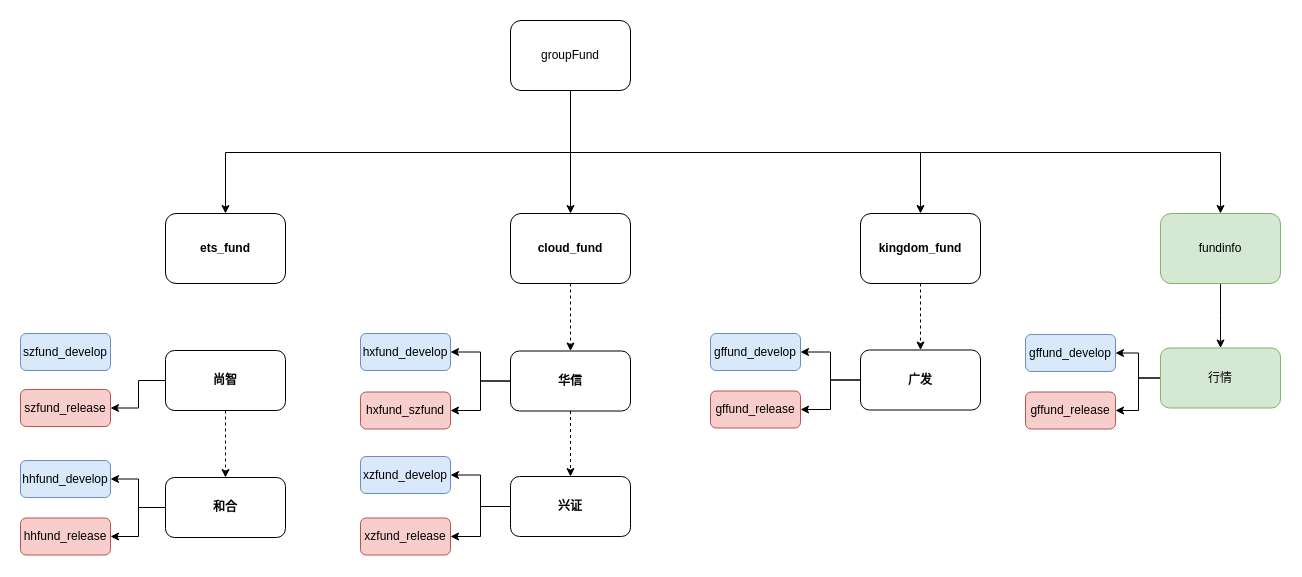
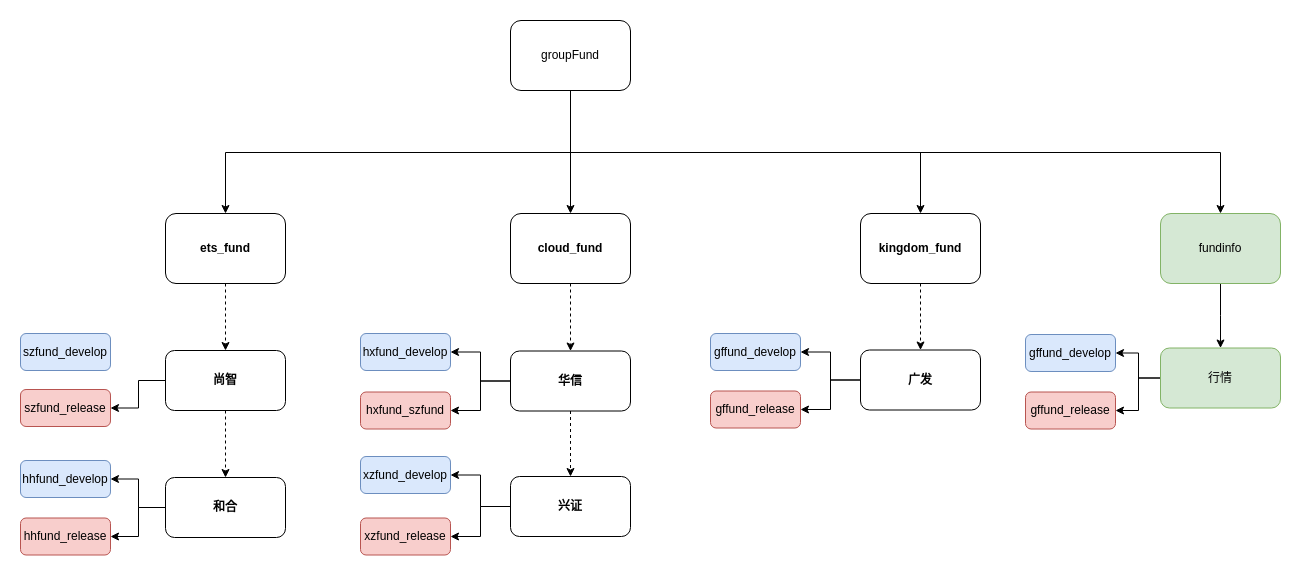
+ <mxCell id="7" style="edgeStyle=elbowEdgeStyle;rounded=0;orthogonalLoop=1;jettySize=auto;html=1;entryX=0.5;entryY=0;entryDx=0;entryDy=0;dashed=1;" edge="1" parent="1" source="8" target="28"><mxGeometry relative="1" as="geometry" /></mxCell>
